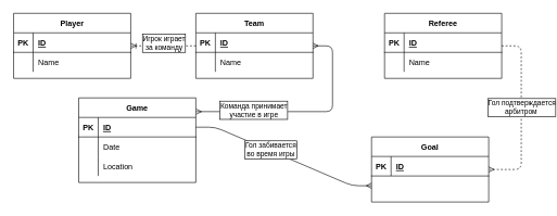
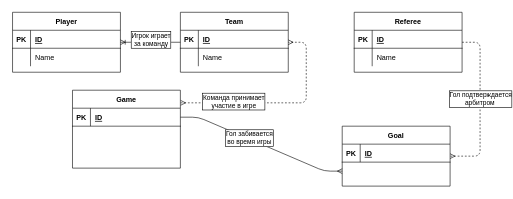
- <mxCell id="28" value="" style="edgeStyle=entityRelationEdgeStyle;fontSize=12;html=1;endArrow=ERoneToMany;dashed=1;" parent="1" source="9" target="2" edge="1"><mxGeometry width="100" height="100" relative="1" as="geometry"><mxPoint x="320" y="320" as="sourcePoint" /><mxPoint x="420" y="220" as="targetPoint" /></mxGeometry></mxCell>
+ <mxCell id="28" value="" style="edgeStyle=entityRelationEdgeStyle;fontSize=12;html=1;endArrow=ERoneToMany;" parent="1" source="9" target="2" edge="1"><mxGeometry width="100" height="100" relative="1" as="geometry"><mxPoint x="320" y="320" as="sourcePoint" /><mxPoint x="420" y="220" as="targetPoint" /></mxGeometry></mxCell>
- <mxCell id="26" value="" style="edgeStyle=entityRelationEdgeStyle;fontSize=12;html=1;endArrow=ERmany;startArrow=ERmany;exitX=1.003;exitY=0.162;exitDx=0;exitDy=0;exitPerimeter=0;" parent="1" source="16" target="9" edge="1"><mxGeometry width="100" height="100" relative="1" as="geometry"><mxPoint x="310" y="310" as="sourcePoint" /><mxPoint x="410" y="210" as="targetPoint" /></mxGeometry></mxCell>
+ <mxCell id="26" value="" style="edgeStyle=entityRelationEdgeStyle;fontSize=12;html=1;endArrow=ERmany;startArrow=ERmany;exitX=1.003;exitY=0.162;exitDx=0;exitDy=0;exitPerimeter=0;dashed=1;" parent="1" source="16" target="9" edge="1"><mxGeometry width="100" height="100" relative="1" as="geometry"><mxPoint x="310" y="310" as="sourcePoint" /><mxPoint x="410" y="210" as="targetPoint" /></mxGeometry></mxCell>
- <mxCell id="22" value="Date" style="shape=partialRectangle;connectable=0;fillColor=none;top=0;left=0;bottom=0;right=0;align=left;spacingLeft=6;overflow=hidden;" parent="20" vertex="1"><mxGeometry x="30" width="150" height="30" as="geometry" /></mxCell>
- <mxCell id="25" value="Location" style="shape=partialRectangle;connectable=0;fillColor=none;top=0;left=0;bottom=0;right=0;align=left;spacingLeft=6;overflow=hidden;" vertex="1" parent="23"><mxGeometry x="30" width="150" height="30" as="geometry" /></mxCell>
